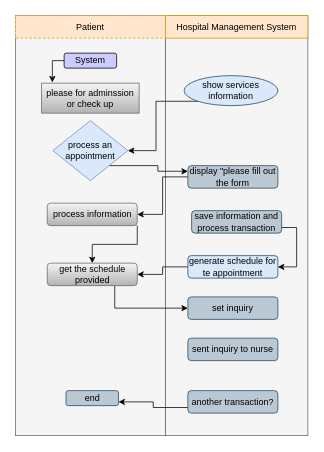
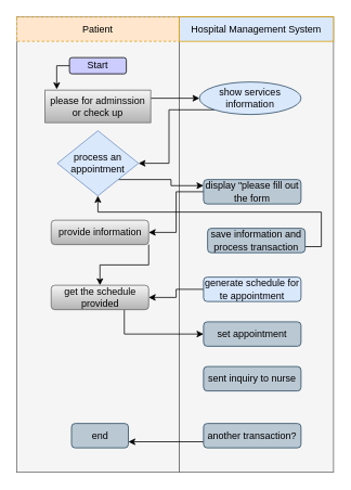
- <mxCell id="5" value="Hospital Management System" style="rounded=0;whiteSpace=wrap;html=1;fillColor=#ffe6cc;strokeColor=#d79b00;" vertex="1" parent="1"><mxGeometry x="220" y="20" width="190" height="30" as="geometry" /></mxCell>
+ <mxCell id="5" value="Hospital Management System" style="rounded=0;whiteSpace=wrap;html=1;fillColor=#dae8fc;strokeColor=#d79b00;" vertex="1" parent="1"><mxGeometry x="220" y="20" width="190" height="30" as="geometry" /></mxCell>
- <mxCell id="7" value="System" style="rounded=1;whiteSpace=wrap;html=1;fillColor=#CCCCFF;" vertex="1" parent="1"><mxGeometry x="85" y="70" width="70" height="20" as="geometry" /></mxCell>
+ <mxCell id="7" value="Start" style="rounded=1;whiteSpace=wrap;html=1;fillColor=#CCCCFF;" vertex="1" parent="1"><mxGeometry x="85" y="70" width="70" height="20" as="geometry" /></mxCell>
+ <mxCell id="28" style="edgeStyle=orthogonalEdgeStyle;rounded=0;orthogonalLoop=1;jettySize=auto;html=1;exitX=1;exitY=0.25;exitDx=0;exitDy=0;entryX=0;entryY=0.5;entryDx=0;entryDy=0;" edge="1" parent="1" source="29" target="10"><mxGeometry relative="1" as="geometry" /></mxCell>
- <mxCell id="18" value="process information" style="rounded=1;whiteSpace=wrap;html=1;fillColor=#f5f5f5;gradientColor=#b3b3b3;strokeColor=#666666;" vertex="1" parent="1"><mxGeometry x="62.5" y="270" width="120" height="30" as="geometry" /></mxCell>
+ <mxCell id="18" value="provide information" style="rounded=1;whiteSpace=wrap;html=1;fillColor=#f5f5f5;gradientColor=#b3b3b3;strokeColor=#666666;" vertex="1" parent="1"><mxGeometry x="62.5" y="270" width="120" height="30" as="geometry" /></mxCell>
- <mxCell id="15" style="edgeStyle=orthogonalEdgeStyle;rounded=0;orthogonalLoop=1;jettySize=auto;html=1;exitX=1;exitY=0.75;exitDx=0;exitDy=0;entryX=1;entryY=0.5;entryDx=0;entryDy=0;" edge="1" parent="1" source="16" target="20"><mxGeometry relative="1" as="geometry" /></mxCell>
+ <mxCell id="15" style="edgeStyle=orthogonalEdgeStyle;rounded=0;orthogonalLoop=1;jettySize=auto;html=1;exitX=1;exitY=0.75;exitDx=0;exitDy=0;" edge="1" parent="1" source="16" target="12"><mxGeometry relative="1" as="geometry" /></mxCell>
- <mxCell id="23" value="set inquiry" style="rounded=1;whiteSpace=wrap;html=1;fillColor=#bac8d3;strokeColor=#23445d;" vertex="1" parent="1"><mxGeometry x="250" y="395" width="120" height="30" as="geometry" /></mxCell>
+ <mxCell id="23" value="set appointment" style="rounded=1;whiteSpace=wrap;html=1;fillColor=#bac8d3;strokeColor=#23445d;" vertex="1" parent="1"><mxGeometry x="250" y="395" width="120" height="30" as="geometry" /></mxCell>
- <mxCell id="27" value="end" style="rounded=1;whiteSpace=wrap;html=1;fillColor=#bac8d3;strokeColor=#23445d;" vertex="1" parent="1"><mxGeometry x="87.5" y="520" width="70" height="20" as="geometry" /></mxCell>
+ <mxCell id="27" value="end" style="rounded=1;whiteSpace=wrap;html=1;fillColor=#bac8d3;strokeColor=#23445d;" vertex="1" parent="1"><mxGeometry x="87.5" y="520" width="70" height="30" as="geometry" /></mxCell>
